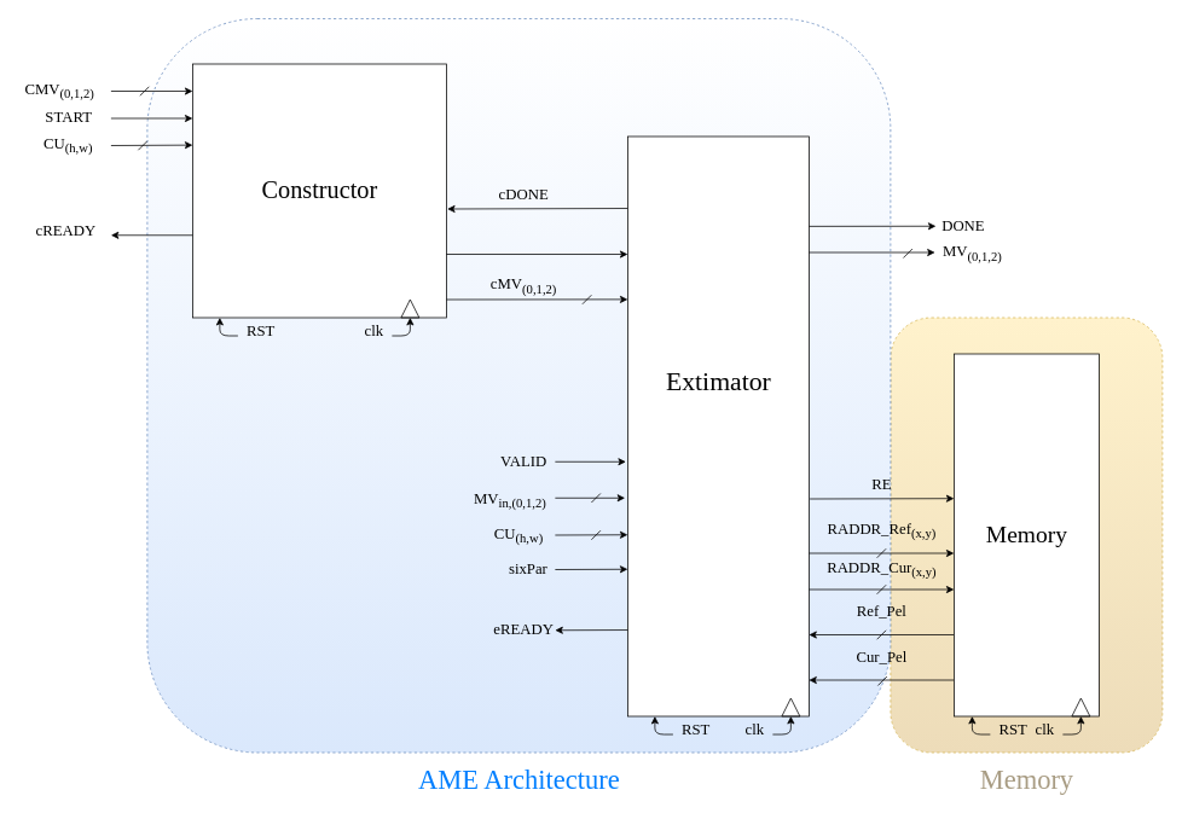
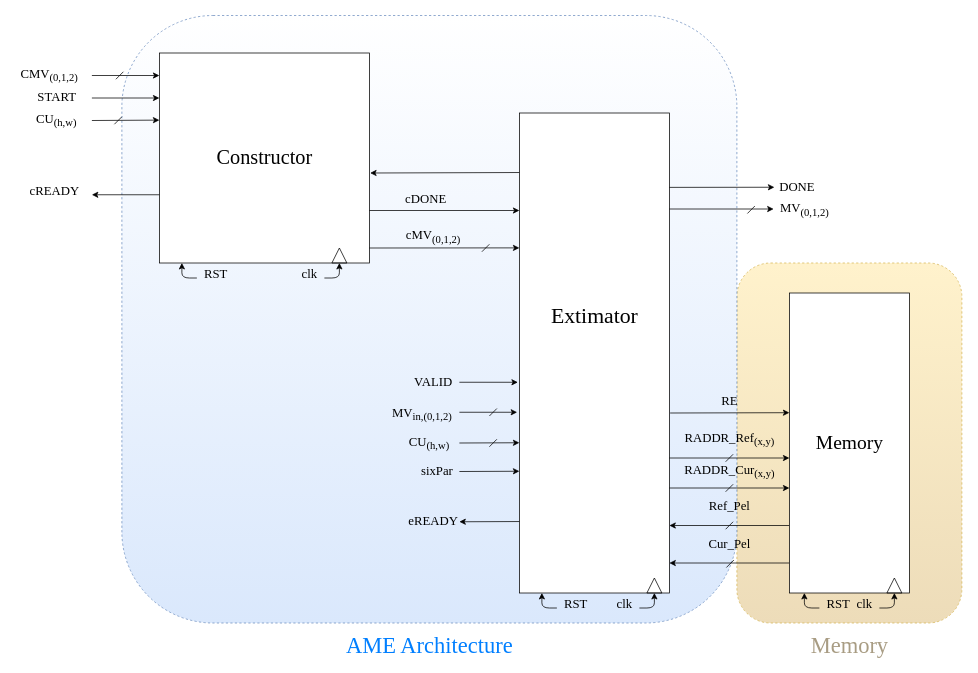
- <mxCell id="21" value="cDONE" style="text;html=1;align=center;verticalAlign=middle;resizable=0;points=[];autosize=1;fontSize=17;fontFamily=Times New Roman;" parent="1" vertex="1"><mxGeometry x="542" y="200" width="70" height="30" as="geometry" /></mxCell>
+ <mxCell id="21" value="cDONE" style="text;html=1;align=center;verticalAlign=middle;resizable=0;points=[];autosize=1;fontSize=17;fontFamily=Times New Roman;" parent="1" vertex="1"><mxGeometry x="532" y="250" width="70" height="30" as="geometry" /></mxCell>
